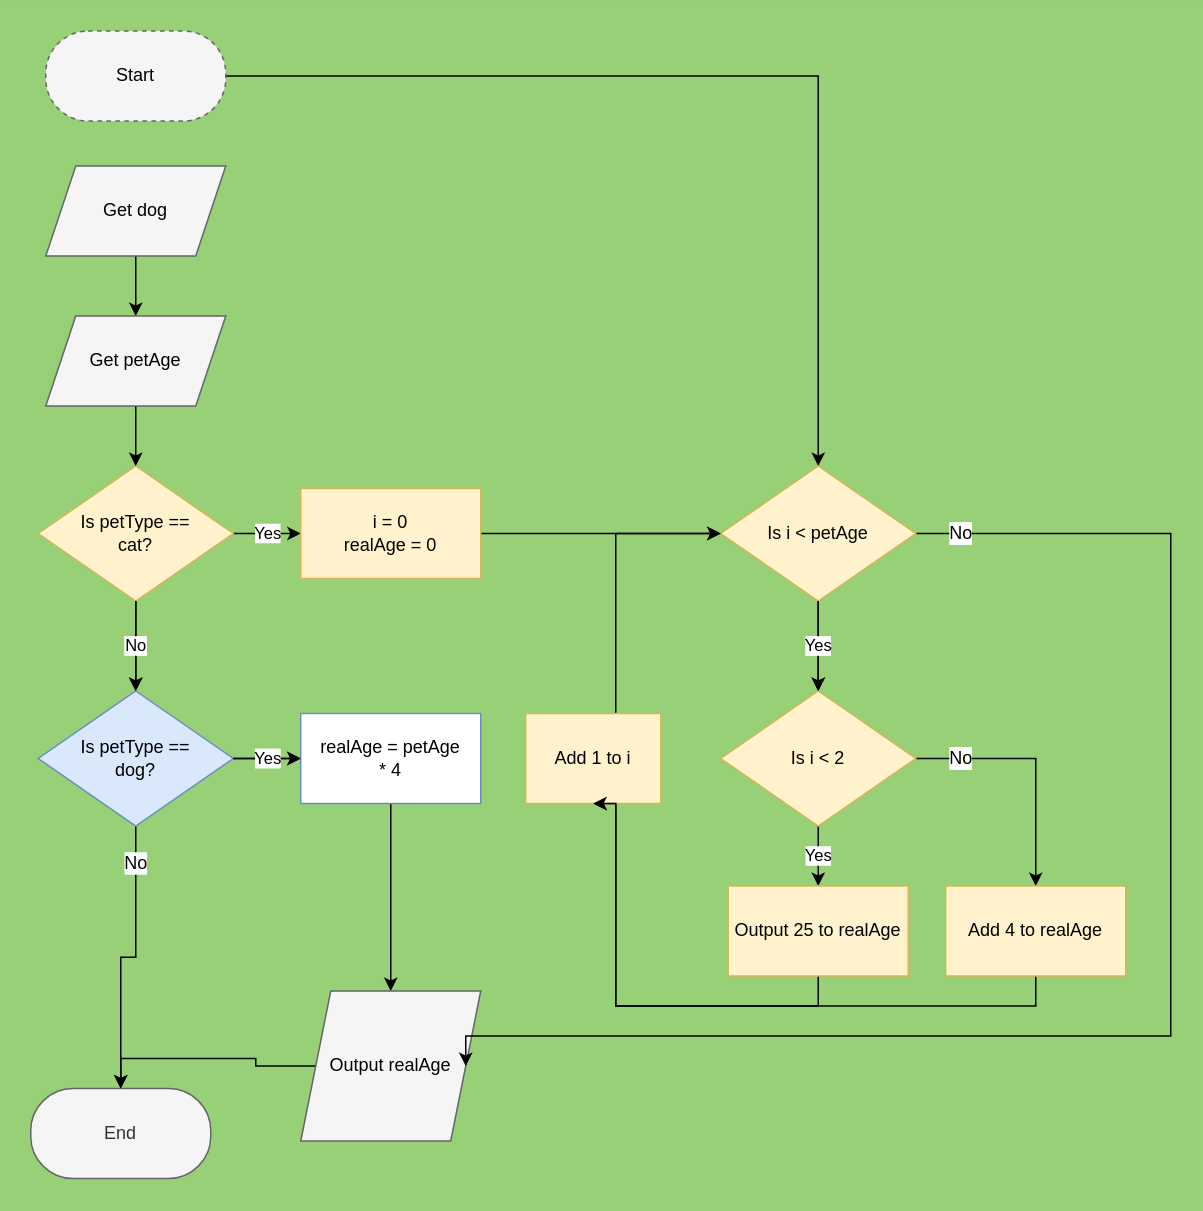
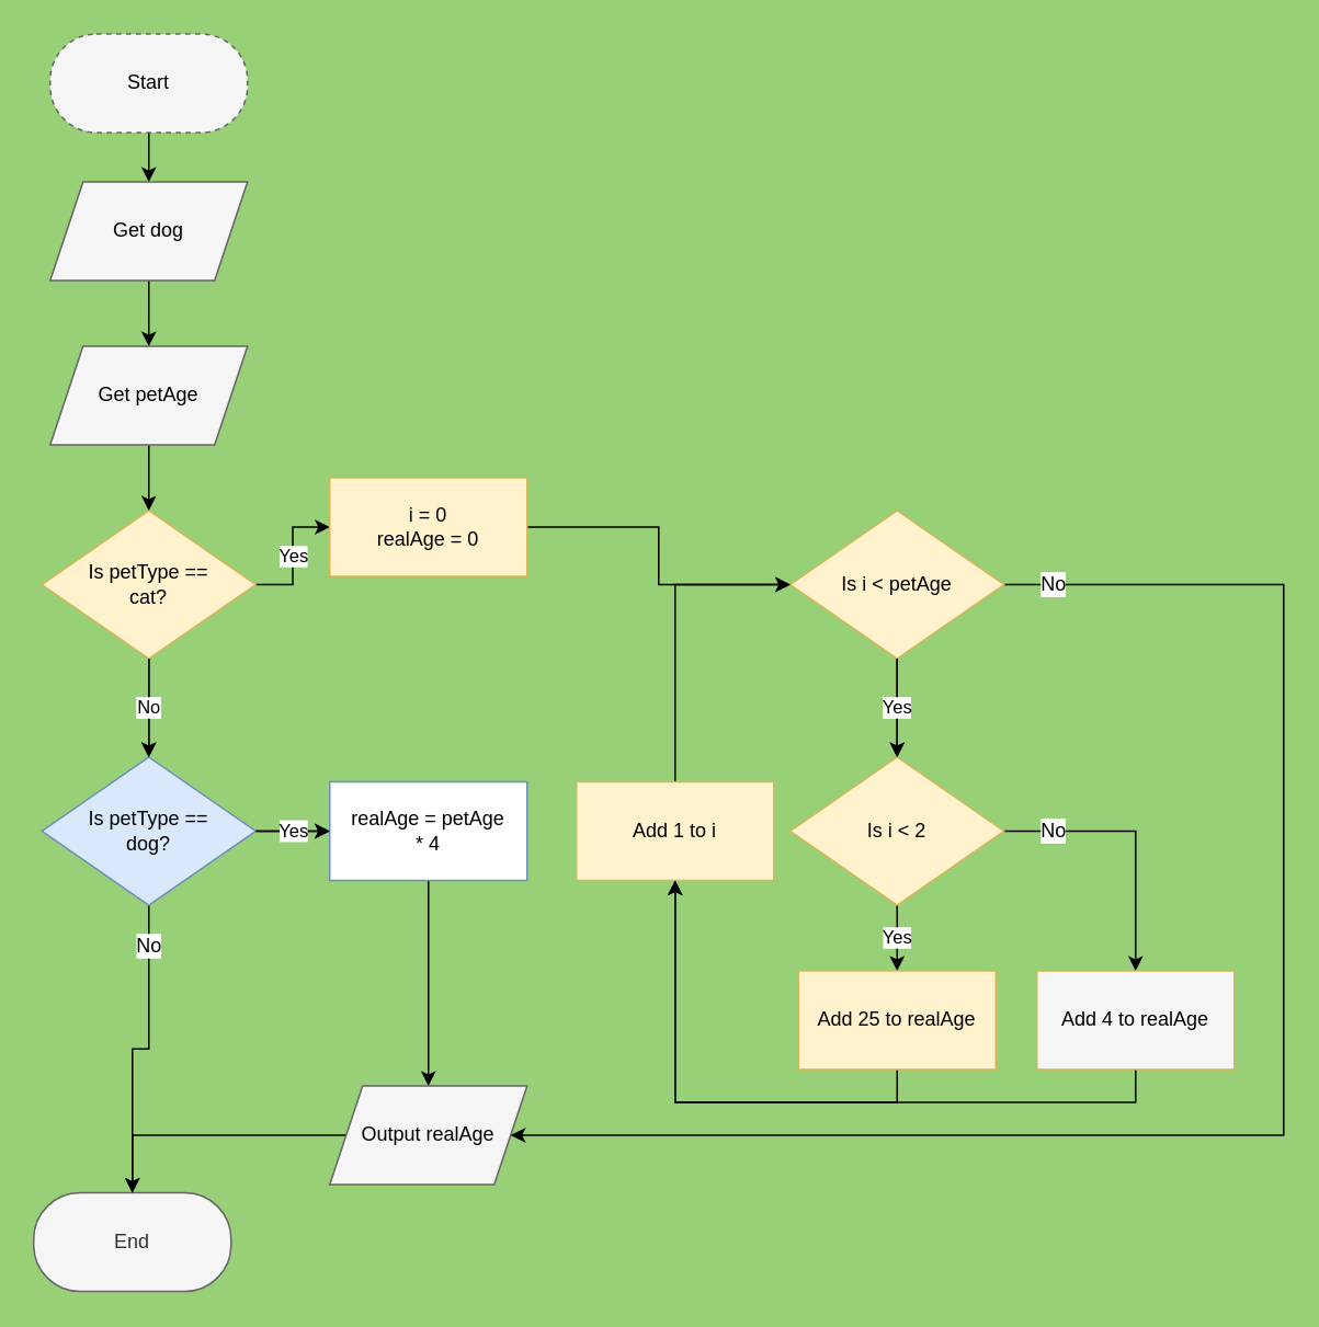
- <mxCell id="2" style="edgeStyle=orthogonalEdgeStyle;rounded=0;orthogonalLoop=1;jettySize=auto;html=1;fontColor=#000000;" parent="1" source="3" target="21" edge="1"><mxGeometry relative="1" as="geometry" /></mxCell>
+ <mxCell id="2" style="edgeStyle=orthogonalEdgeStyle;rounded=0;orthogonalLoop=1;jettySize=auto;html=1;entryX=0.5;entryY=0;entryDx=0;entryDy=0;fontColor=#000000;" parent="1" source="3" target="9" edge="1"><mxGeometry relative="1" as="geometry" /></mxCell>
- <mxCell id="23" value="i = 0&lt;br&gt;realAge = 0" style="rounded=0;whiteSpace=wrap;html=1;fillColor=#fff2cc;strokeColor=#d6b656;fontColor=#000000;" parent="1" vertex="1"><mxGeometry x="200" y="325" width="120" height="60" as="geometry" /></mxCell>
+ <mxCell id="23" value="i = 0&lt;br&gt;realAge = 0" style="rounded=0;whiteSpace=wrap;html=1;fillColor=#fff2cc;strokeColor=#d6b656;fontColor=#000000;" parent="1" vertex="1"><mxGeometry x="200" y="290" width="120" height="60" as="geometry" /></mxCell>
- <mxCell id="30" value="Add 1 to i" style="rounded=0;whiteSpace=wrap;html=1;fillColor=#fff2cc;strokeColor=#d6b656;fontColor=#000000;" parent="1" vertex="1"><mxGeometry x="350" y="475" width="90" height="60" as="geometry" /></mxCell>
+ <mxCell id="30" value="Add 1 to i" style="rounded=0;whiteSpace=wrap;html=1;fillColor=#fff2cc;strokeColor=#d6b656;fontColor=#000000;" parent="1" vertex="1"><mxGeometry x="350" y="475" width="120" height="60" as="geometry" /></mxCell>
- <mxCell id="28" value="Output 25 to realAge" style="rounded=0;whiteSpace=wrap;html=1;fillColor=#fff2cc;strokeColor=#d6b656;fontColor=#000000;" parent="1" vertex="1"><mxGeometry x="485" y="590" width="120" height="60" as="geometry" /></mxCell>
+ <mxCell id="28" value="Add 25 to realAge" style="rounded=0;whiteSpace=wrap;html=1;fillColor=#fff2cc;strokeColor=#d6b656;fontColor=#000000;" parent="1" vertex="1"><mxGeometry x="485" y="590" width="120" height="60" as="geometry" /></mxCell>
- <mxCell id="32" value="Add 4 to realAge" style="rounded=0;whiteSpace=wrap;html=1;fillColor=#fff2cc;strokeColor=#d6b656;fontColor=#000000;" parent="1" vertex="1"><mxGeometry x="630" y="590" width="120" height="60" as="geometry" /></mxCell>
+ <mxCell id="32" value="Add 4 to realAge" style="rounded=0;whiteSpace=wrap;html=1;fillColor=#f5f5f5;strokeColor=#d6b656;fontColor=#000000;" parent="1" vertex="1"><mxGeometry x="630" y="590" width="120" height="60" as="geometry" /></mxCell>
- <mxCell id="18" value="Output realAge" style="shape=parallelogram;perimeter=parallelogramPerimeter;whiteSpace=wrap;html=1;fixedSize=1;fillColor=#f5f5f5;fontColor=#000000;strokeColor=#666666;" parent="1" vertex="1"><mxGeometry x="200" y="660" width="120" height="100" as="geometry" /></mxCell>
+ <mxCell id="18" value="Output realAge" style="shape=parallelogram;perimeter=parallelogramPerimeter;whiteSpace=wrap;html=1;fixedSize=1;fillColor=#f5f5f5;fontColor=#000000;strokeColor=#666666;" parent="1" vertex="1"><mxGeometry x="200" y="660" width="120" height="60" as="geometry" /></mxCell>
